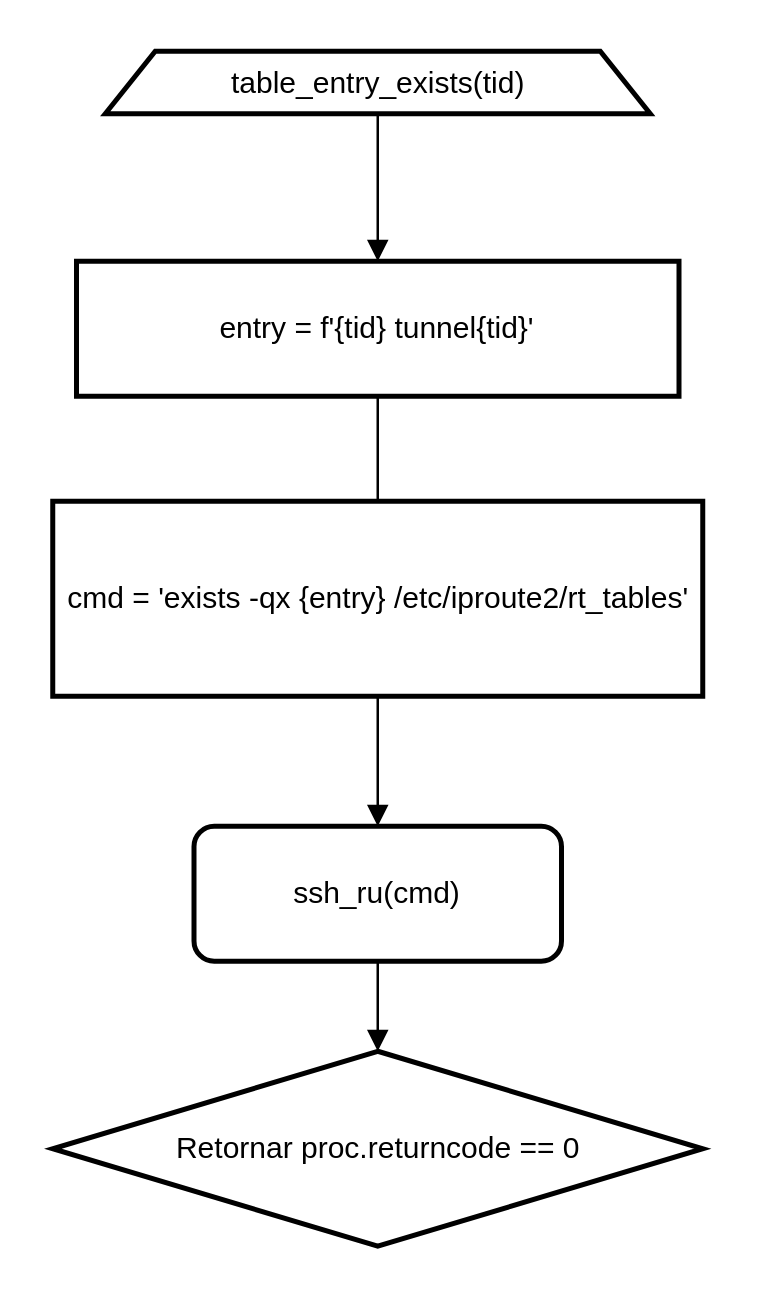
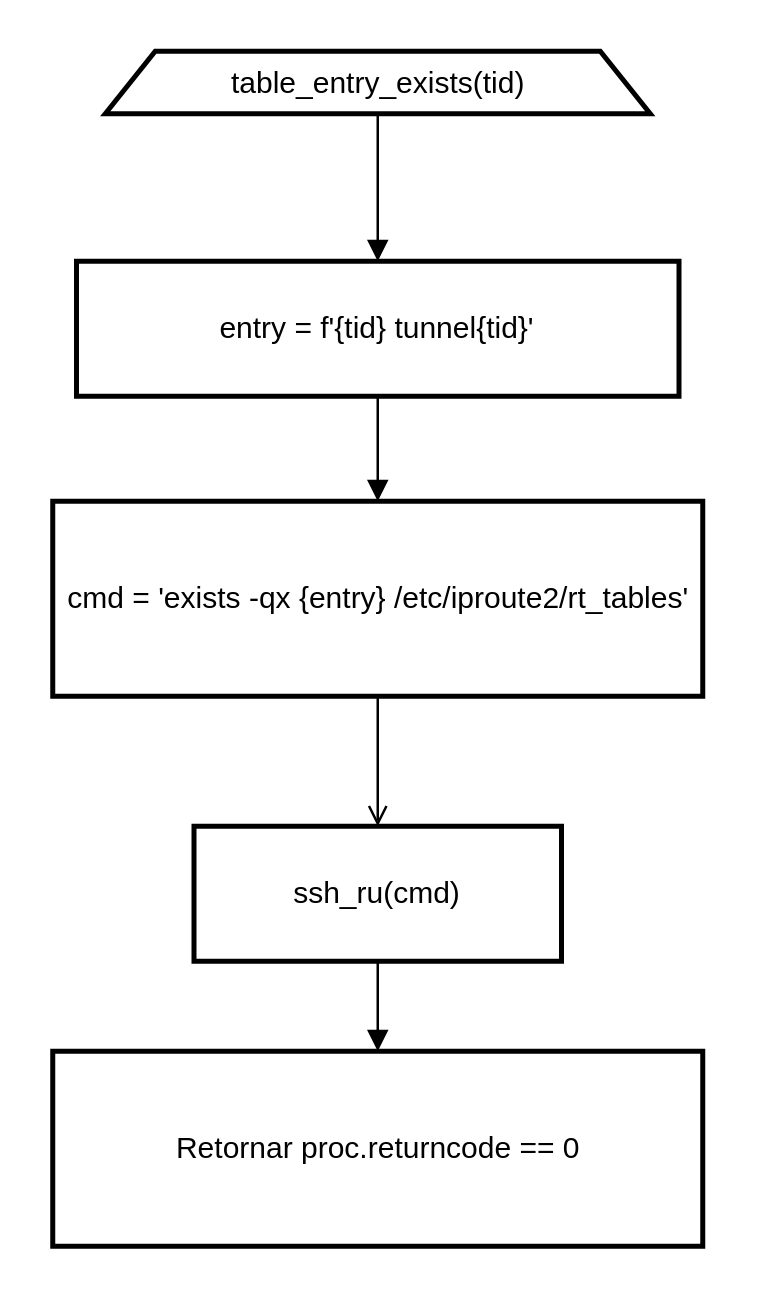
- <mxCell id="8" value="" style="curved=1;startArrow=none;endArrow=none;exitX=0.5;exitY=0.99;entryX=0.5;entryY=-0.01;rounded=0;" edge="1" parent="1" source="3" target="4"><mxGeometry relative="1" as="geometry"><Array as="points" /></mxGeometry></mxCell>
+ <mxCell id="8" value="" style="curved=1;startArrow=none;endArrow=block;exitX=0.5;exitY=0.99;entryX=0.5;entryY=-0.01;rounded=0;" edge="1" parent="1" source="3" target="4"><mxGeometry relative="1" as="geometry"><Array as="points" /></mxGeometry></mxCell>
- <mxCell id="9" value="" style="curved=1;startArrow=none;endArrow=block;exitX=0.5;exitY=0.99;entryX=0.5;entryY=-0.01;rounded=0;" edge="1" parent="1" source="4" target="5"><mxGeometry relative="1" as="geometry"><Array as="points" /></mxGeometry></mxCell>
+ <mxCell id="9" value="" style="curved=1;startArrow=none;endArrow=open;exitX=0.5;exitY=0.99;entryX=0.5;entryY=-0.01;rounded=0;" edge="1" parent="1" source="4" target="5"><mxGeometry relative="1" as="geometry"><Array as="points" /></mxGeometry></mxCell>
- <mxCell id="5" value="ssh_ru(cmd)" style="whiteSpace=wrap;strokeWidth=2;rounded=1;" vertex="1" parent="1"><mxGeometry x="77" y="330" width="147" height="54" as="geometry" /></mxCell>
+ <mxCell id="5" value="ssh_ru(cmd)" style="whiteSpace=wrap;strokeWidth=2;" vertex="1" parent="1"><mxGeometry x="77" y="330" width="147" height="54" as="geometry" /></mxCell>
- <mxCell id="6" value="Retornar proc.returncode == 0" style="rhombus;whiteSpace=wrap;strokeWidth=2;" vertex="1" parent="1"><mxGeometry x="20.5" y="420" width="260" height="78" as="geometry" /></mxCell>
+ <mxCell id="6" value="Retornar proc.returncode == 0" style="whiteSpace=wrap;strokeWidth=2;" vertex="1" parent="1"><mxGeometry x="20.5" y="420" width="260" height="78" as="geometry" /></mxCell>
